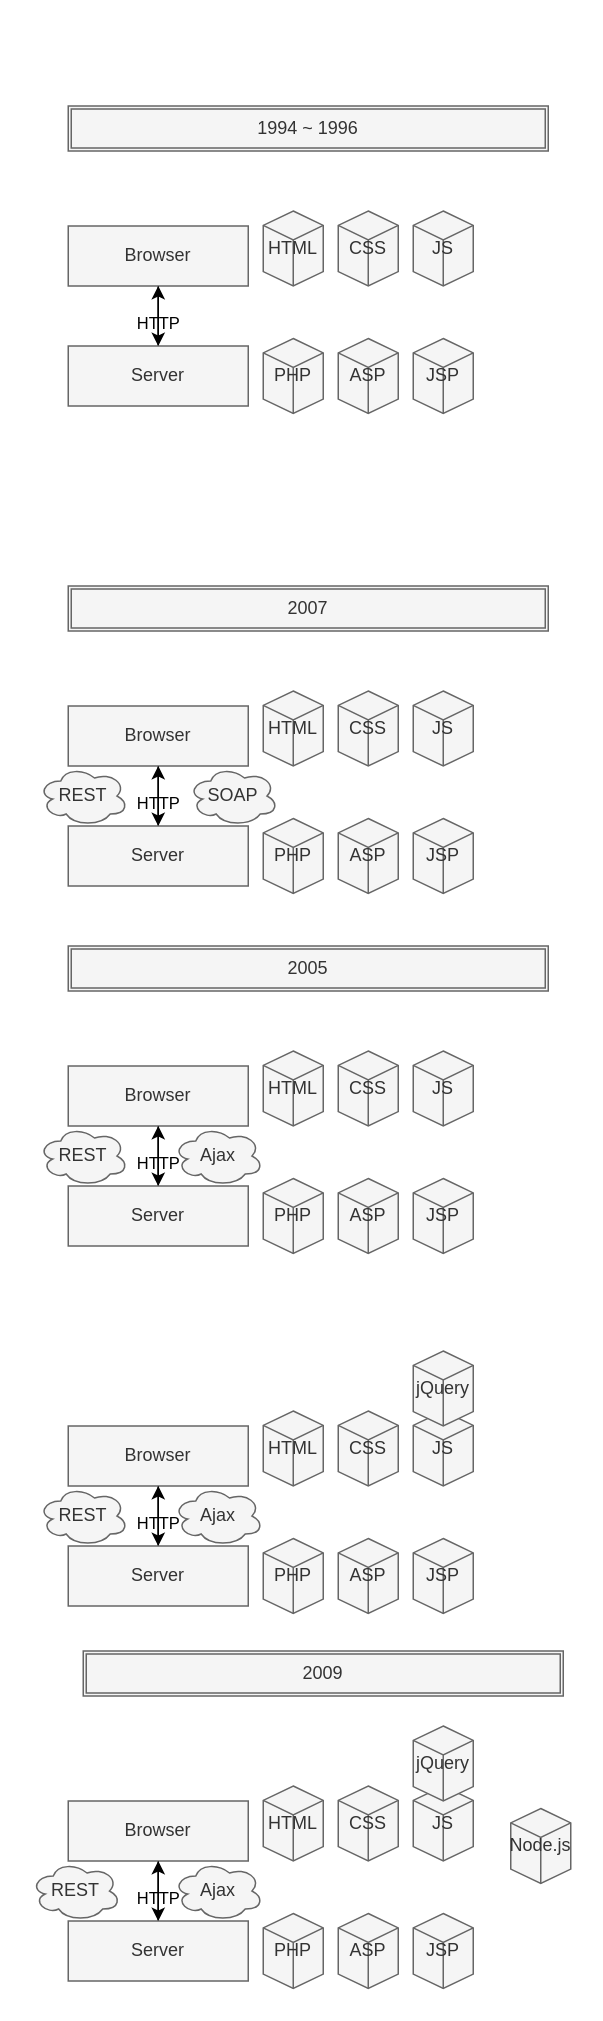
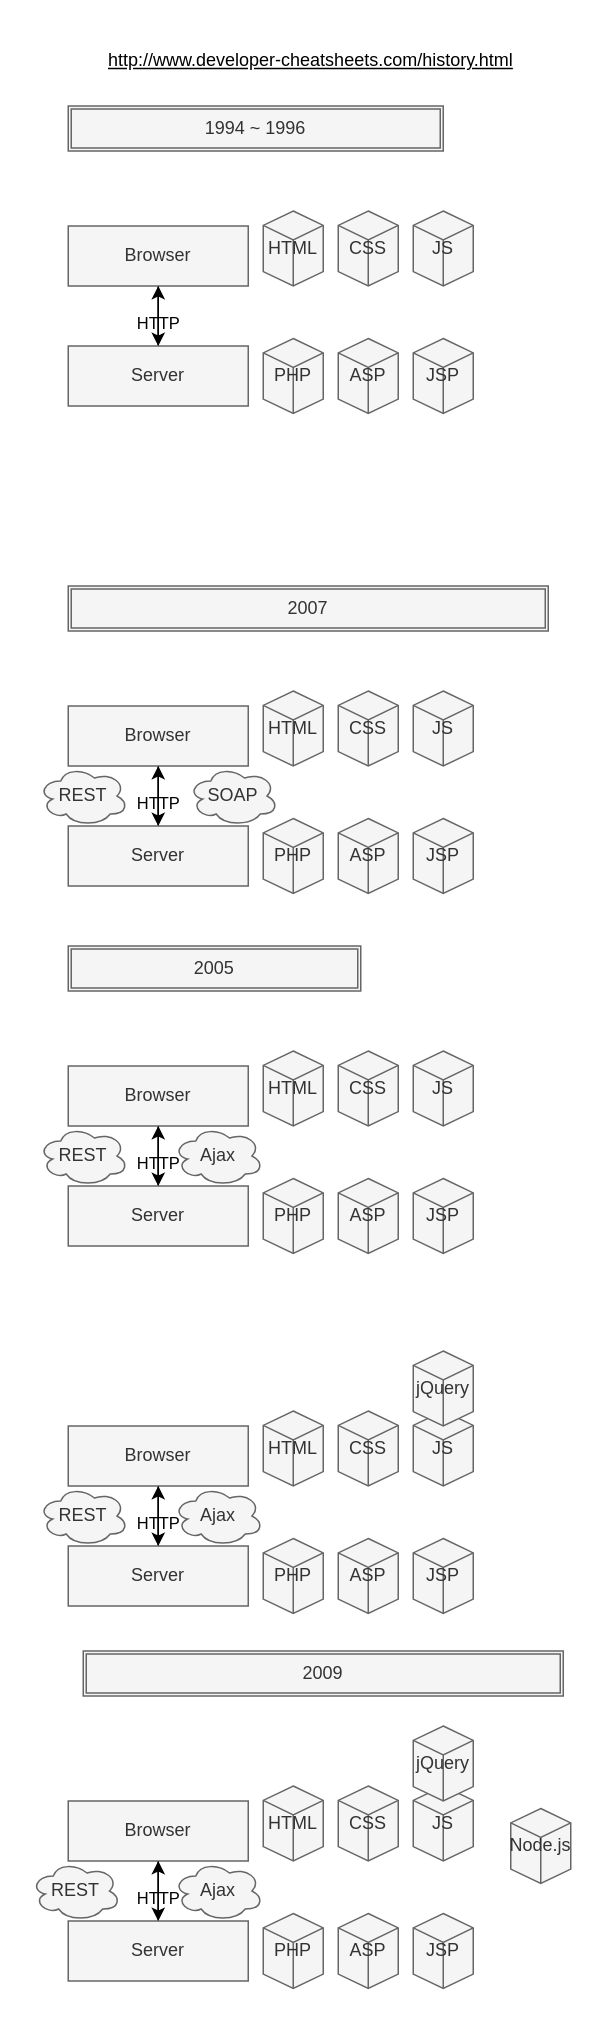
+ <mxCell id="14" value="http://www.developer-cheatsheets.com/history.html" style="text;html=1;whiteSpace=wrap;align=left;verticalAlign=middle;fontStyle=4;shadow=0;sketch=0;" vertex="1" parent="1"><mxGeometry x="70" y="20" width="290" height="40" as="geometry" /></mxCell>
- <mxCell id="8" value="1994 ~ 1996" style="shape=ext;double=1;rounded=0;whiteSpace=wrap;html=1;shadow=0;sketch=0;fillColor=#f5f5f5;strokeColor=#666666;fontColor=#333333;" vertex="1" parent="1"><mxGeometry x="45" width="320" height="30" as="geometry" y="70" /></mxCell>
+ <mxCell id="8" value="1994 ~ 1996" style="shape=ext;double=1;rounded=0;whiteSpace=wrap;html=1;shadow=0;sketch=0;fillColor=#f5f5f5;strokeColor=#666666;fontColor=#333333;" vertex="1" parent="1"><mxGeometry x="45" y="70" width="250" height="30" as="geometry" /></mxCell>
- <mxCell id="63" value="2005" style="shape=ext;double=1;rounded=0;whiteSpace=wrap;html=1;shadow=0;sketch=0;fillColor=#f5f5f5;strokeColor=#666666;fontColor=#333333;" vertex="1" parent="1"><mxGeometry x="45" y="630" width="320" height="30" as="geometry" /></mxCell>
+ <mxCell id="63" value="2005" style="shape=ext;double=1;rounded=0;whiteSpace=wrap;html=1;shadow=0;sketch=0;fillColor=#f5f5f5;strokeColor=#666666;fontColor=#333333;" vertex="1" parent="1"><mxGeometry x="45" y="630" width="195" height="30" as="geometry" /></mxCell>
